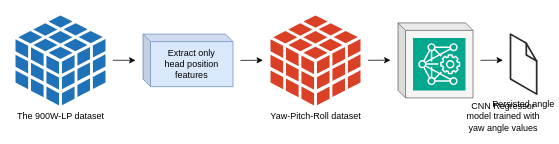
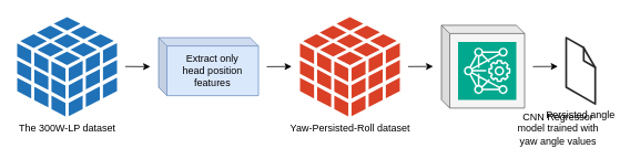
- <mxCell id="2" value="The 900W-LP dataset" style="sketch=0;shadow=0;dashed=0;html=1;strokeColor=none;labelPosition=center;verticalLabelPosition=bottom;verticalAlign=top;outlineConnect=0;align=center;shape=mxgraph.office.databases.database_cube;fillColor=#2072B8;" vertex="1" parent="1"><mxGeometry x="20" y="20" width="120" height="120" as="geometry" /></mxCell>
+ <mxCell id="2" value="The 300W-LP dataset" style="sketch=0;shadow=0;dashed=0;html=1;strokeColor=none;labelPosition=center;verticalLabelPosition=bottom;verticalAlign=top;outlineConnect=0;align=center;shape=mxgraph.office.databases.database_cube;fillColor=#2072B8;" vertex="1" parent="1"><mxGeometry x="20" y="20" width="120" height="120" as="geometry" /></mxCell>
- <mxCell id="5" value="Yaw-Pitch-Roll dataset" style="sketch=0;shadow=0;dashed=0;html=1;strokeColor=none;labelPosition=center;verticalLabelPosition=bottom;verticalAlign=top;outlineConnect=0;align=center;shape=mxgraph.office.databases.database_cube;fillColor=#DA4026;" vertex="1" parent="1"><mxGeometry x="360" y="20" width="120" height="120" as="geometry" /></mxCell>
+ <mxCell id="5" value="Yaw-Persisted-Roll dataset" style="sketch=0;shadow=0;dashed=0;html=1;strokeColor=none;labelPosition=center;verticalLabelPosition=bottom;verticalAlign=top;outlineConnect=0;align=center;shape=mxgraph.office.databases.database_cube;fillColor=#DA4026;" vertex="1" parent="1"><mxGeometry x="360" y="20" width="120" height="120" as="geometry" /></mxCell>
